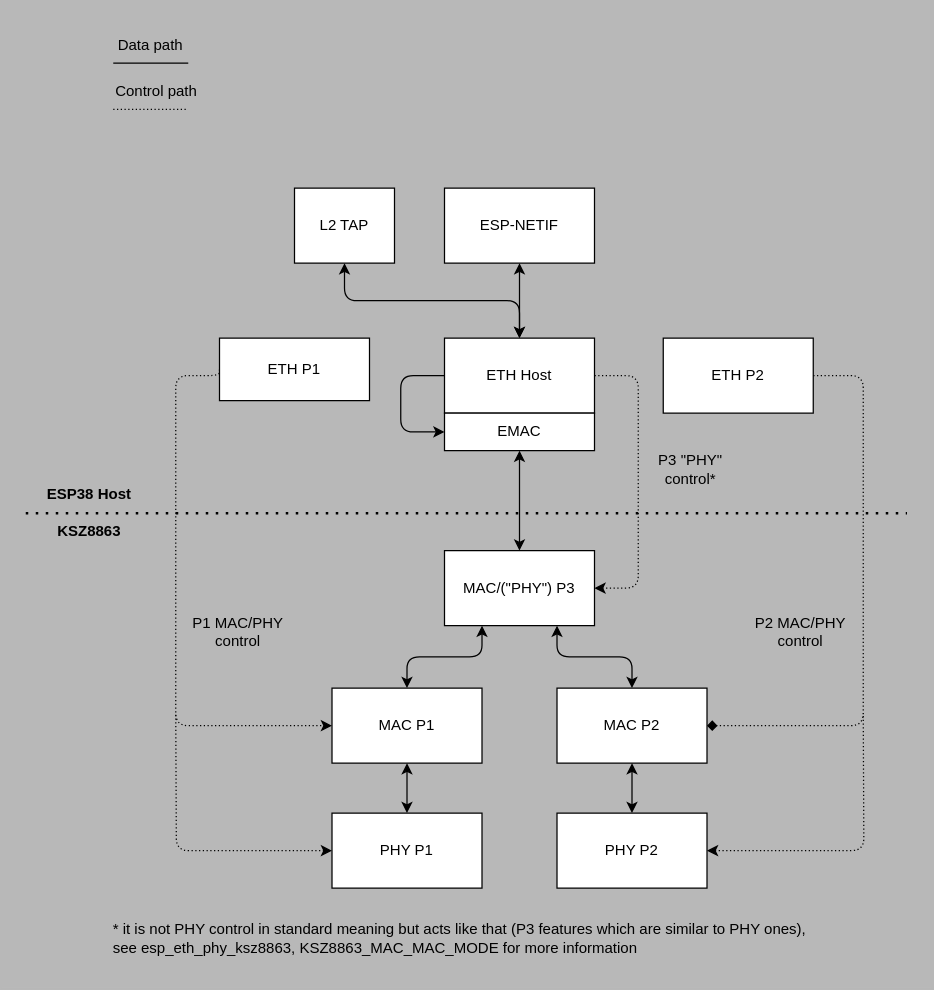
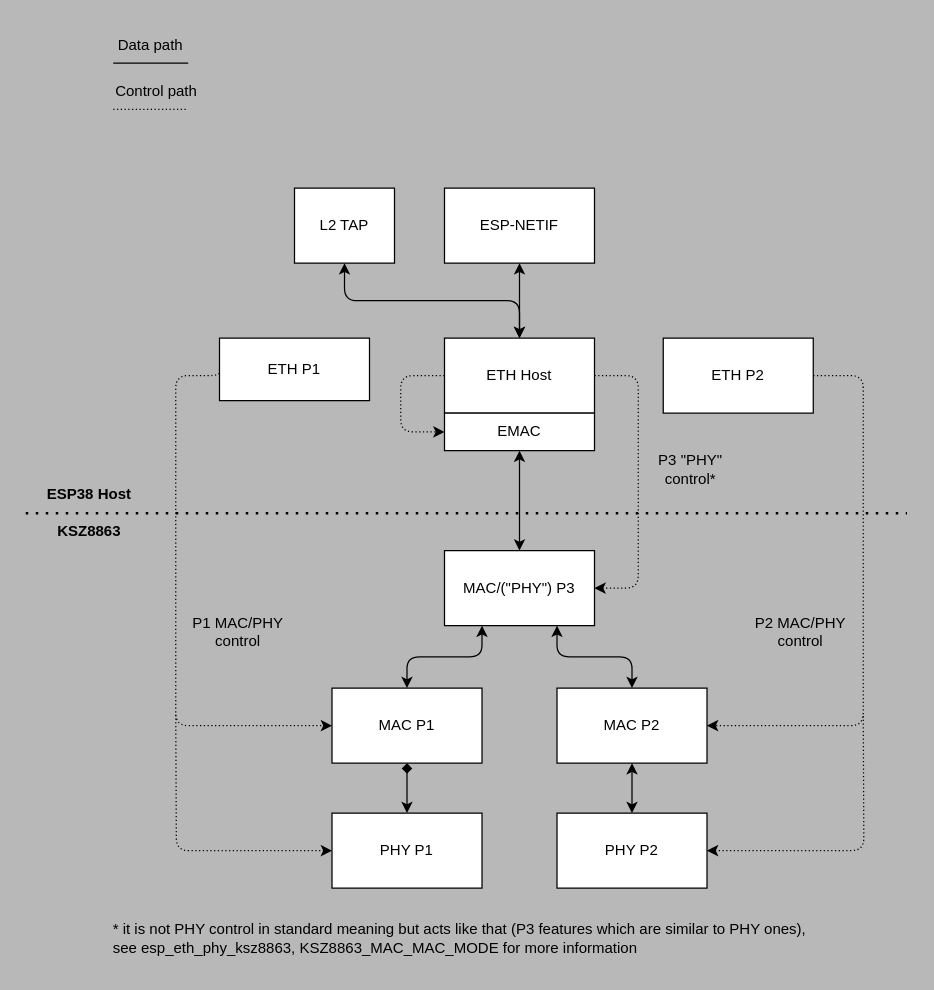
- <mxCell id="7" style="edgeStyle=orthogonalEdgeStyle;html=1;exitX=0;exitY=0.5;exitDx=0;exitDy=0;entryX=0;entryY=0.5;entryDx=0;entryDy=0;startArrow=none;startFill=0;endArrow=classic;endFill=1;dashed=0;dashPattern=1 2;" parent="1" source="9" target="34" edge="1"><mxGeometry relative="1" as="geometry"><Array as="points"><mxPoint x="320" y="300" /><mxPoint x="320" y="345" /></Array></mxGeometry></mxCell>
+ <mxCell id="7" style="edgeStyle=orthogonalEdgeStyle;html=1;exitX=0;exitY=0.5;exitDx=0;exitDy=0;entryX=0;entryY=0.5;entryDx=0;entryDy=0;startArrow=none;startFill=0;endArrow=classic;endFill=1;dashed=1;dashPattern=1 2;" parent="1" source="9" target="34" edge="1"><mxGeometry relative="1" as="geometry"><Array as="points"><mxPoint x="320" y="300" /><mxPoint x="320" y="345" /></Array></mxGeometry></mxCell>
- <mxCell id="10" style="edgeStyle=orthogonalEdgeStyle;html=1;exitX=1;exitY=0.5;exitDx=0;exitDy=0;entryX=1;entryY=0.5;entryDx=0;entryDy=0;startArrow=none;startFill=0;dashed=1;dashPattern=1 2;endArrow=diamond;" parent="1" source="11" target="21" edge="1"><mxGeometry relative="1" as="geometry"><Array as="points"><mxPoint x="690" y="300" /><mxPoint x="690" y="580" /></Array></mxGeometry></mxCell>
+ <mxCell id="10" style="edgeStyle=orthogonalEdgeStyle;html=1;exitX=1;exitY=0.5;exitDx=0;exitDy=0;entryX=1;entryY=0.5;entryDx=0;entryDy=0;startArrow=none;startFill=0;dashed=1;dashPattern=1 2;" parent="1" source="11" target="21" edge="1"><mxGeometry relative="1" as="geometry"><Array as="points"><mxPoint x="690" y="300" /><mxPoint x="690" y="580" /></Array></mxGeometry></mxCell>
- <mxCell id="22" value="" style="edgeStyle=orthogonalEdgeStyle;html=1;startArrow=classic;startFill=1;" parent="1" source="24" target="20" edge="1"><mxGeometry relative="1" as="geometry" /></mxCell>
+ <mxCell id="22" value="" style="edgeStyle=orthogonalEdgeStyle;html=1;startArrow=classic;startFill=1;endArrow=diamond;" parent="1" source="24" target="20" edge="1"><mxGeometry relative="1" as="geometry" /></mxCell>
